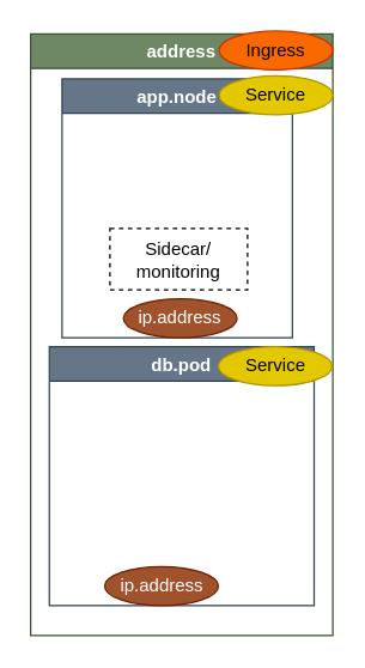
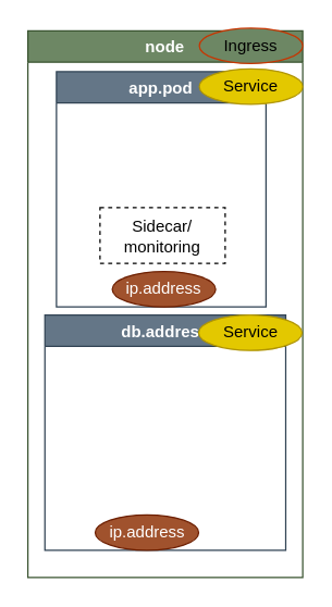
- <mxCell id="10" value="Ingress" style="ellipse;whiteSpace=wrap;html=1;fillColor=#fa6800;strokeColor=#C73500;fontColor=#000000;" vertex="1" parent="2"><mxGeometry x="126" y="-2" width="76" height="26" as="geometry" /></mxCell>
+ <mxCell id="10" value="Ingress" style="ellipse;whiteSpace=wrap;html=1;fillColor=#6d8764;strokeColor=#C73500;fontColor=#000000;" vertex="1" parent="2"><mxGeometry x="126" y="-2" width="76" height="26" as="geometry" /></mxCell>
- <mxCell id="2" value="address" style="swimlane;fillColor=#6d8764;fontColor=#ffffff;strokeColor=#3A5431;" vertex="1" parent="1"><mxGeometry x="20" y="22" width="202" height="402" as="geometry" /></mxCell>
+ <mxCell id="2" value="node" style="swimlane;fillColor=#6d8764;fontColor=#ffffff;strokeColor=#3A5431;" vertex="1" parent="1"><mxGeometry x="20" y="22" width="202" height="402" as="geometry" /></mxCell>
- <mxCell id="3" value="app.node" style="swimlane;fillColor=#647687;fontColor=#ffffff;strokeColor=#314354;" vertex="1" parent="2"><mxGeometry x="21" y="30" width="154" height="173" as="geometry" /></mxCell>
+ <mxCell id="3" value="app.pod" style="swimlane;fillColor=#647687;fontColor=#ffffff;strokeColor=#314354;" vertex="1" parent="2"><mxGeometry x="21" y="30" width="154" height="173" as="geometry" /></mxCell>
- <mxCell id="6" value="db.pod" style="swimlane;fillColor=#647687;fontColor=#ffffff;strokeColor=#314354;" vertex="1" parent="2"><mxGeometry x="12.5" y="209" width="177" height="173" as="geometry" /></mxCell>
+ <mxCell id="6" value="db.address" style="swimlane;fillColor=#647687;fontColor=#ffffff;strokeColor=#314354;" vertex="1" parent="2"><mxGeometry x="12.5" y="209" width="177" height="173" as="geometry" /></mxCell>
